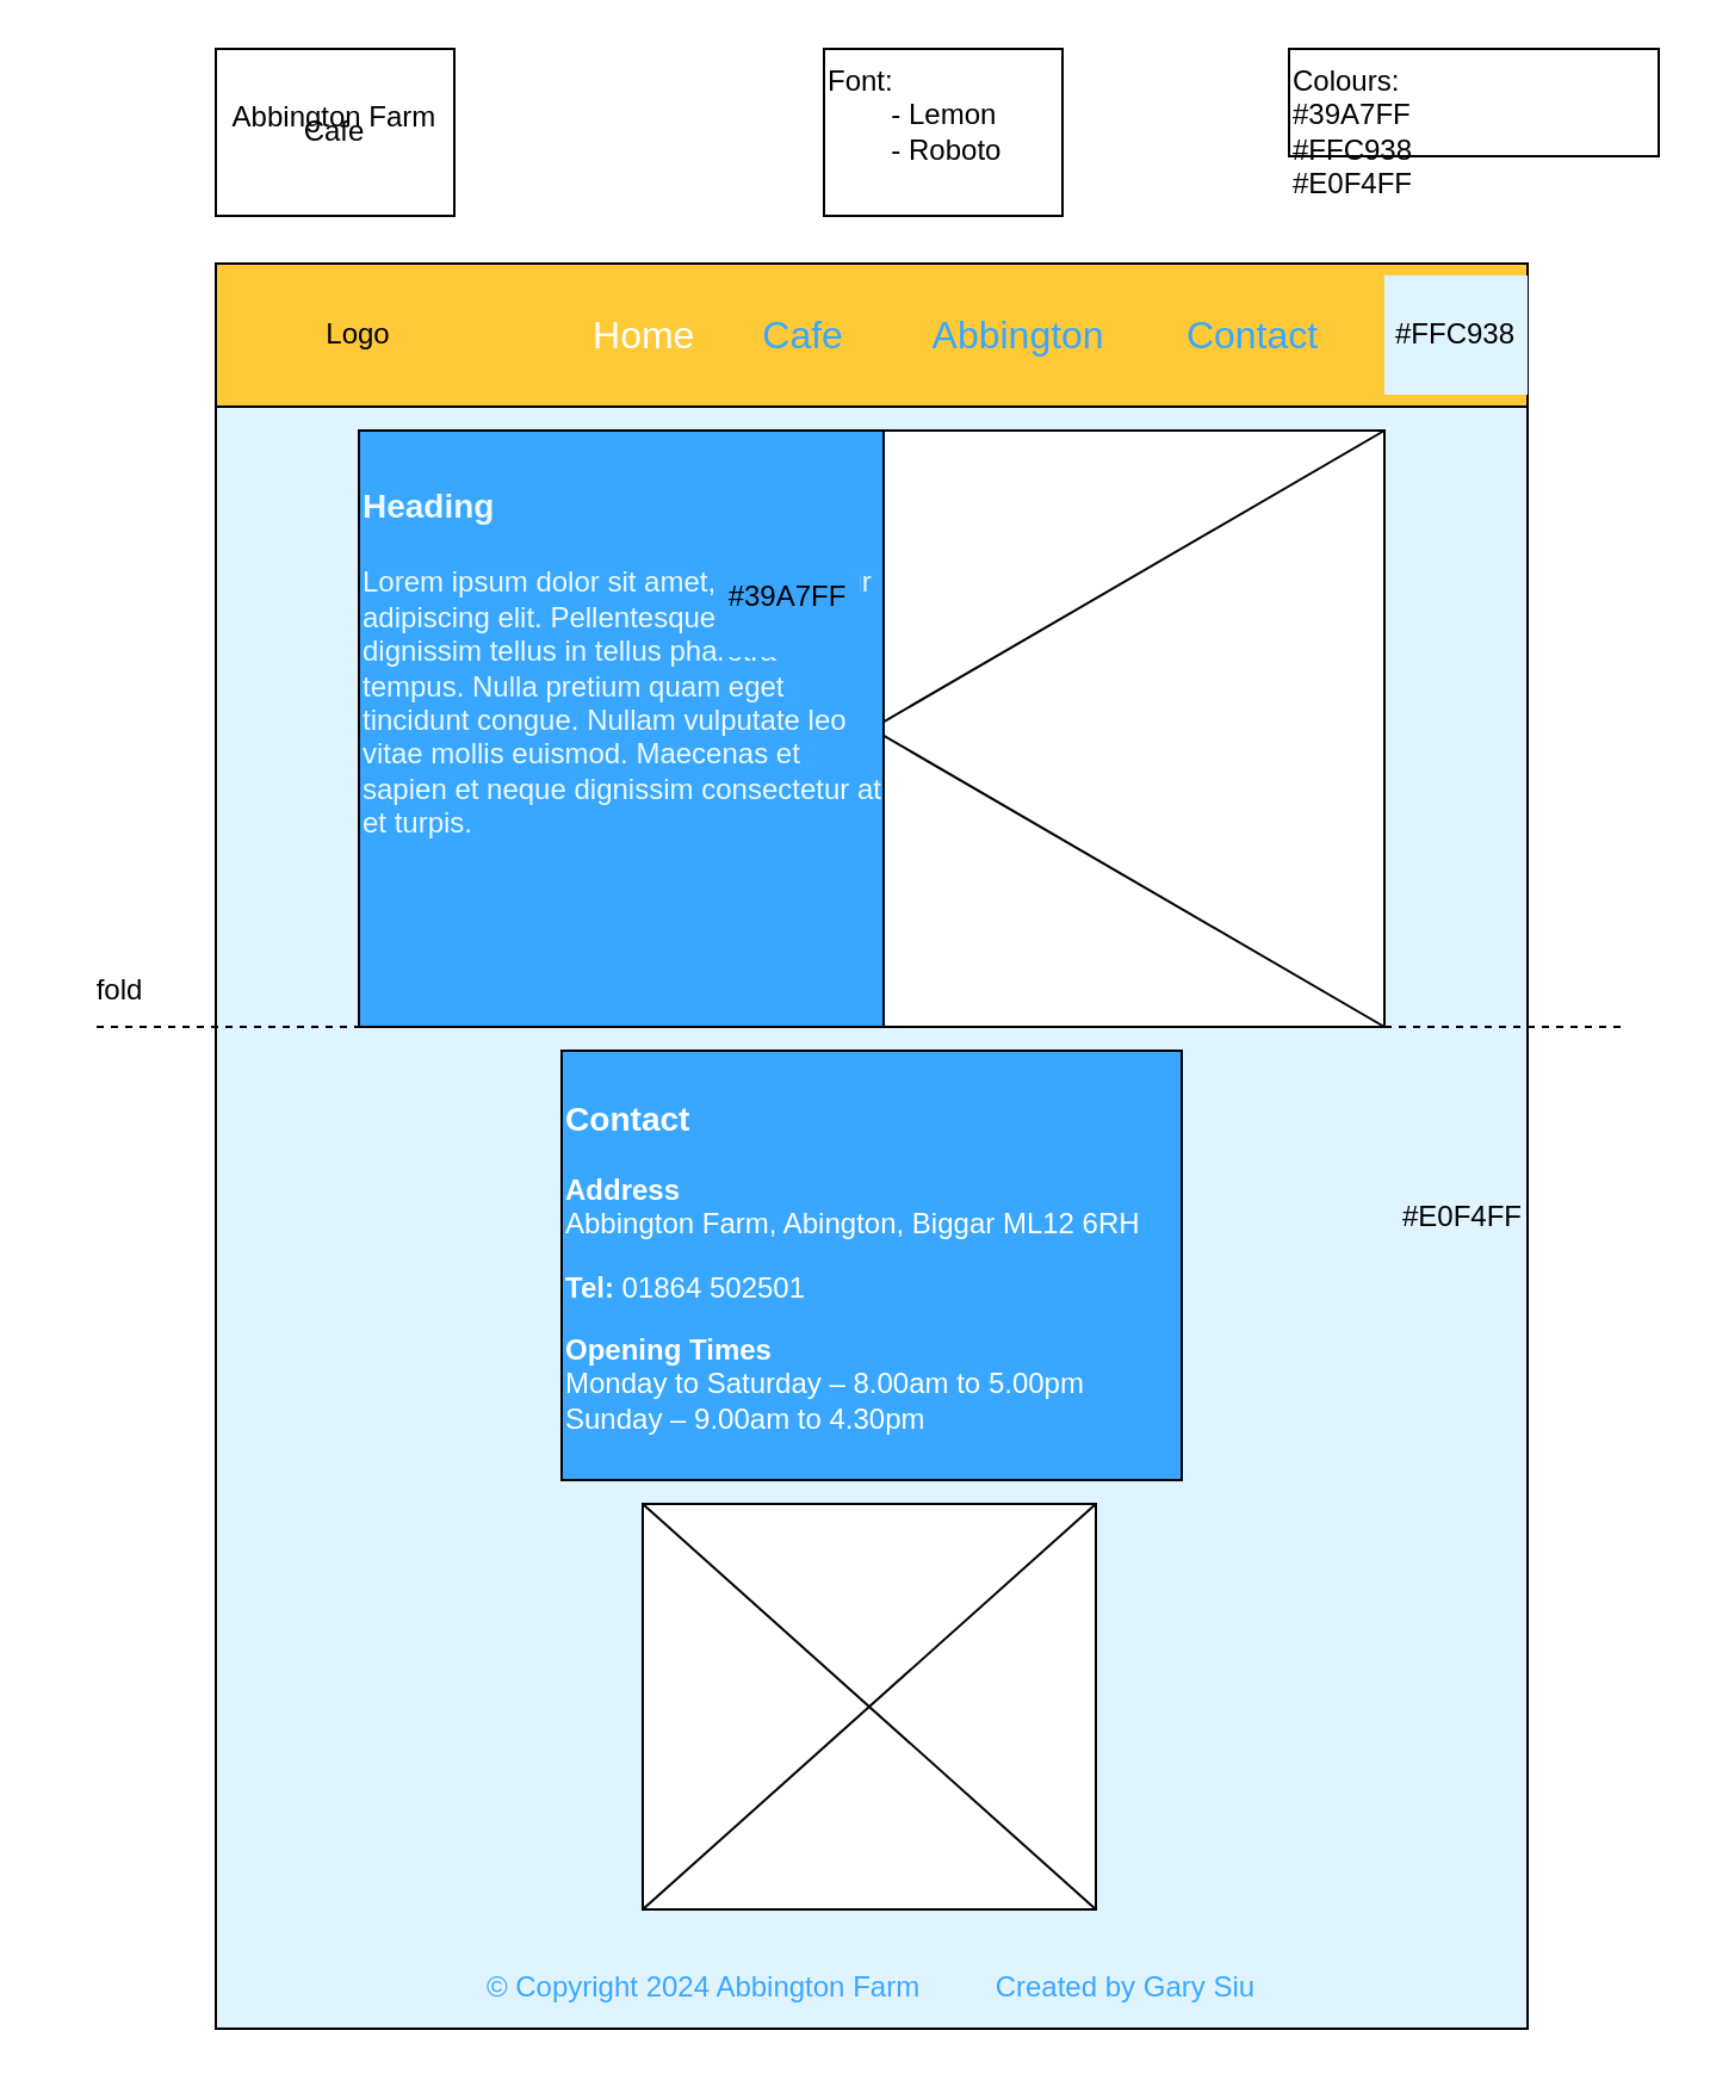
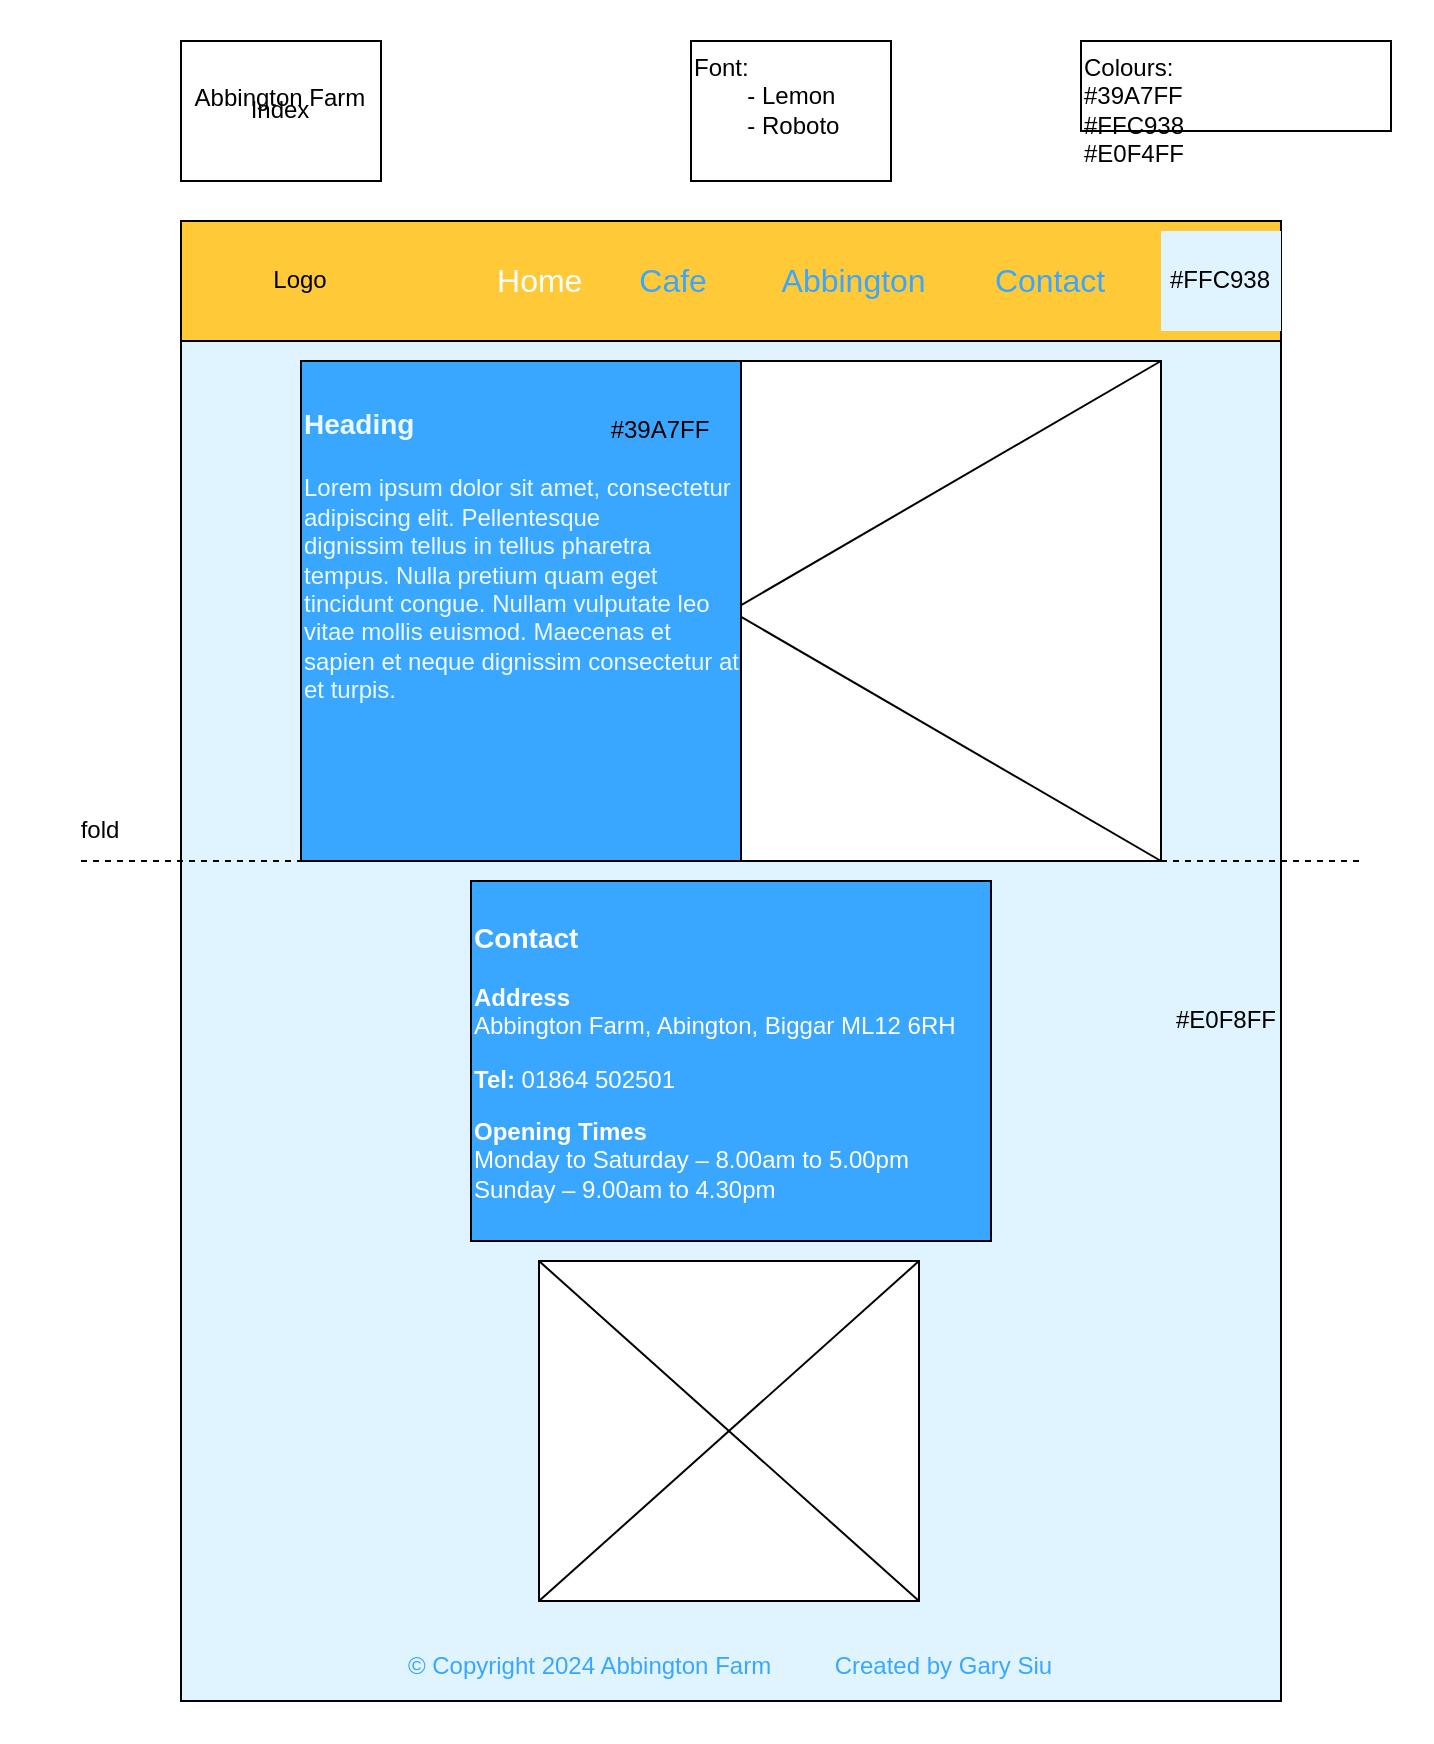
- <mxCell id="5" value="Cafe" style="rounded=0;whiteSpace=wrap;html=1;align=center;verticalAlign=middle;" parent="4" vertex="1"><mxGeometry width="100" height="70" as="geometry" /></mxCell>
+ <mxCell id="5" value="Index" style="rounded=0;whiteSpace=wrap;html=1;align=center;verticalAlign=middle;" parent="4" vertex="1"><mxGeometry width="100" height="70" as="geometry" /></mxCell>
- <mxCell id="25" value="#39A7FF" style="rounded=0;whiteSpace=wrap;html=1;fillColor=#39A7FF;strokeColor=none;" parent="1" vertex="1"><mxGeometry x="300" y="225" width="60" height="50" as="geometry" /></mxCell>
+ <mxCell id="25" value="#39A7FF" style="rounded=0;whiteSpace=wrap;html=1;fillColor=#39A7FF;strokeColor=none;" parent="1" vertex="1"><mxGeometry x="300" y="190" width="60" height="50" as="geometry" /></mxCell>
- <mxCell id="8" value="#E0F4FF" style="rounded=0;whiteSpace=wrap;html=1;strokeColor=#000000;fillColor=#E0F4FF;align=right;" parent="1" vertex="1"><mxGeometry x="90" y="170" width="550" height="680" as="geometry" /></mxCell>
+ <mxCell id="8" value="#E0F8FF" style="rounded=0;whiteSpace=wrap;html=1;strokeColor=#000000;fillColor=#E0F4FF;align=right;" parent="1" vertex="1"><mxGeometry x="90" y="170" width="550" height="680" as="geometry" /></mxCell>
